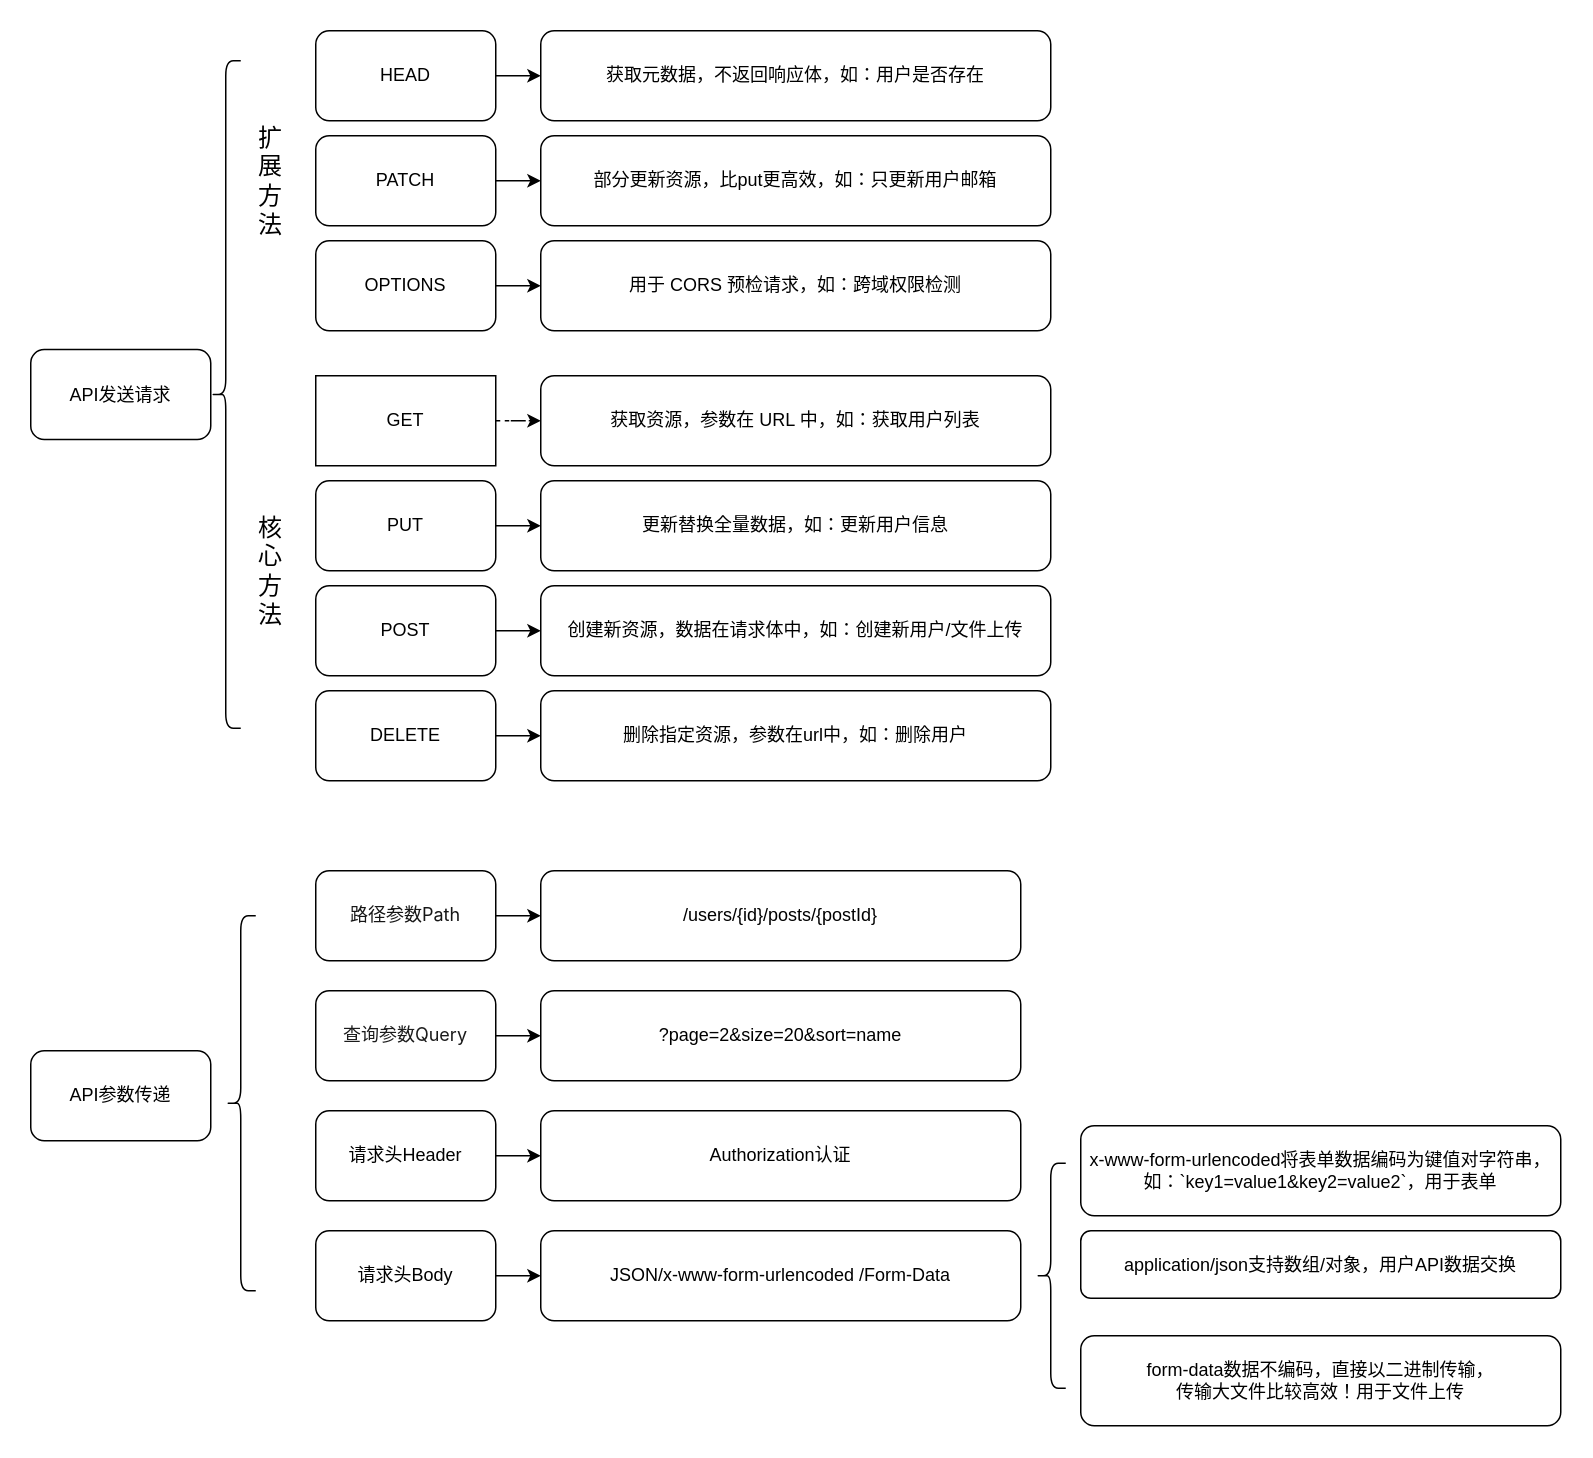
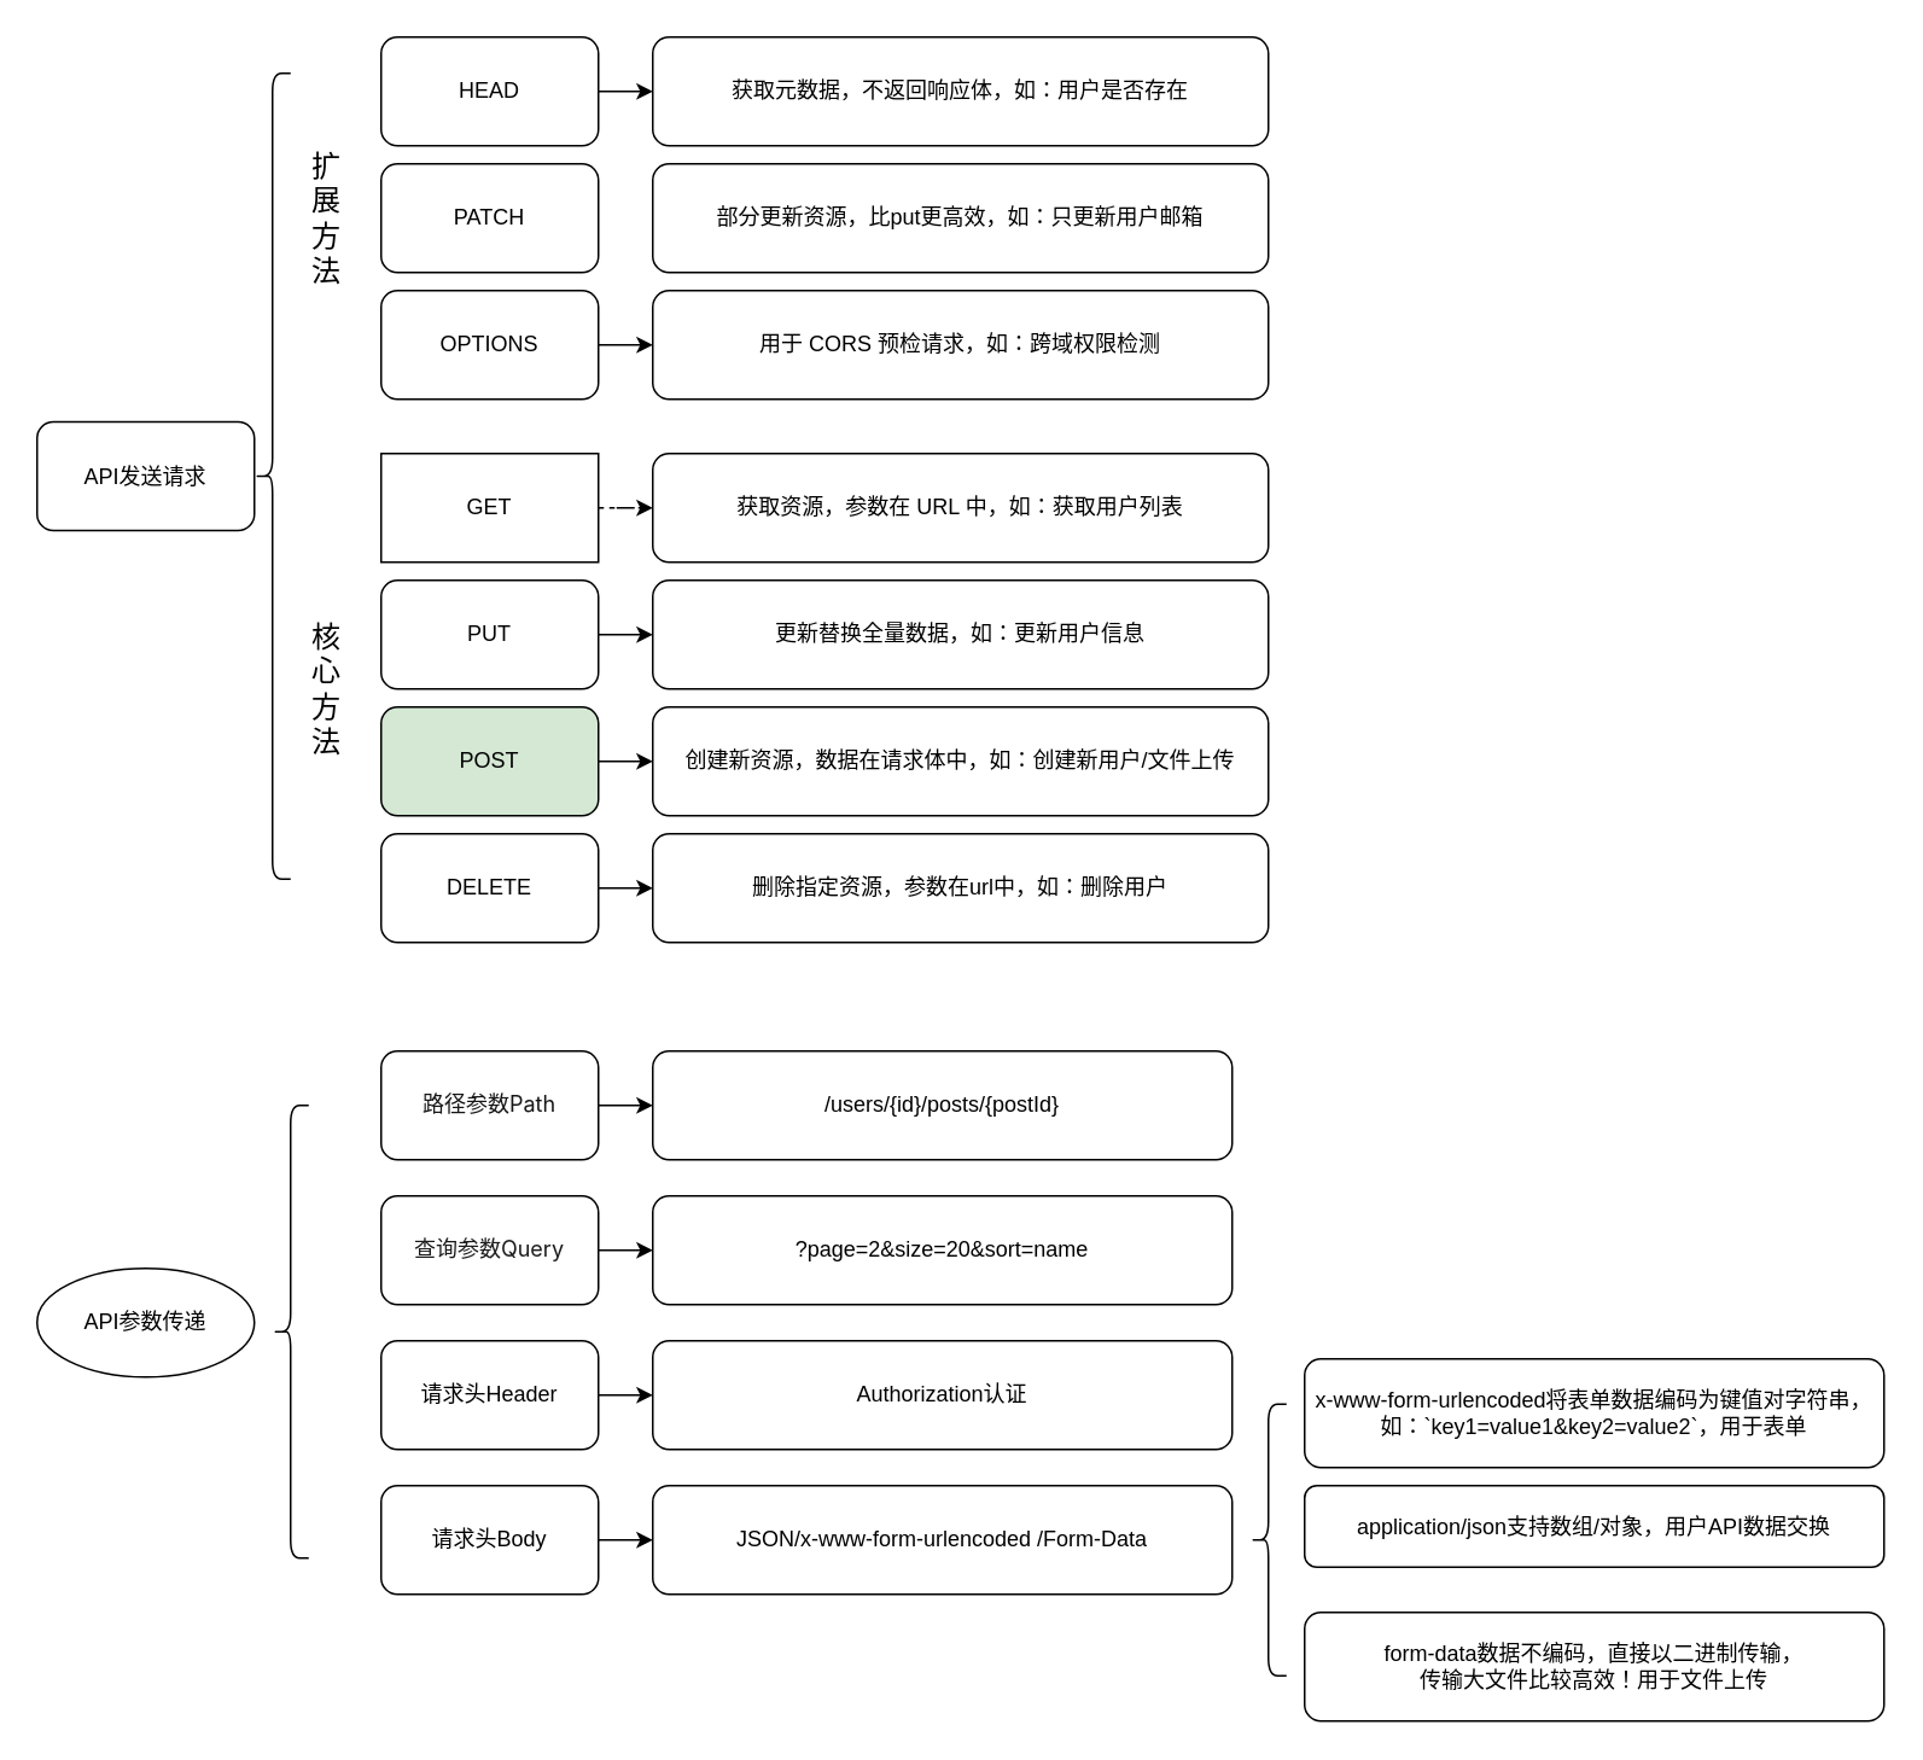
- <mxCell id="19" value="" style="edgeStyle=orthogonalEdgeStyle;rounded=0;orthogonalLoop=1;jettySize=auto;html=1;" edge="1" parent="1" source="20" target="25"><mxGeometry relative="1" as="geometry" /></mxCell>
- <mxCell id="8" value="POST" style="whiteSpace=wrap;html=1;rounded=1;" vertex="1" parent="1"><mxGeometry x="210" y="390" width="120" height="60" as="geometry" /></mxCell>
+ <mxCell id="8" value="POST" style="whiteSpace=wrap;html=1;rounded=1;fillColor=#d5e8d4;" vertex="1" parent="1"><mxGeometry x="210" y="390" width="120" height="60" as="geometry" /></mxCell>
- <mxCell id="28" value="API参数传递" style="rounded=1;whiteSpace=wrap;html=1;" vertex="1" parent="1"><mxGeometry x="20" y="700" width="120" height="60" as="geometry" /></mxCell>
+ <mxCell id="28" value="API参数传递" style="ellipse;whiteSpace=wrap;html=1;" vertex="1" parent="1"><mxGeometry x="20" y="700" width="120" height="60" as="geometry" /></mxCell>
